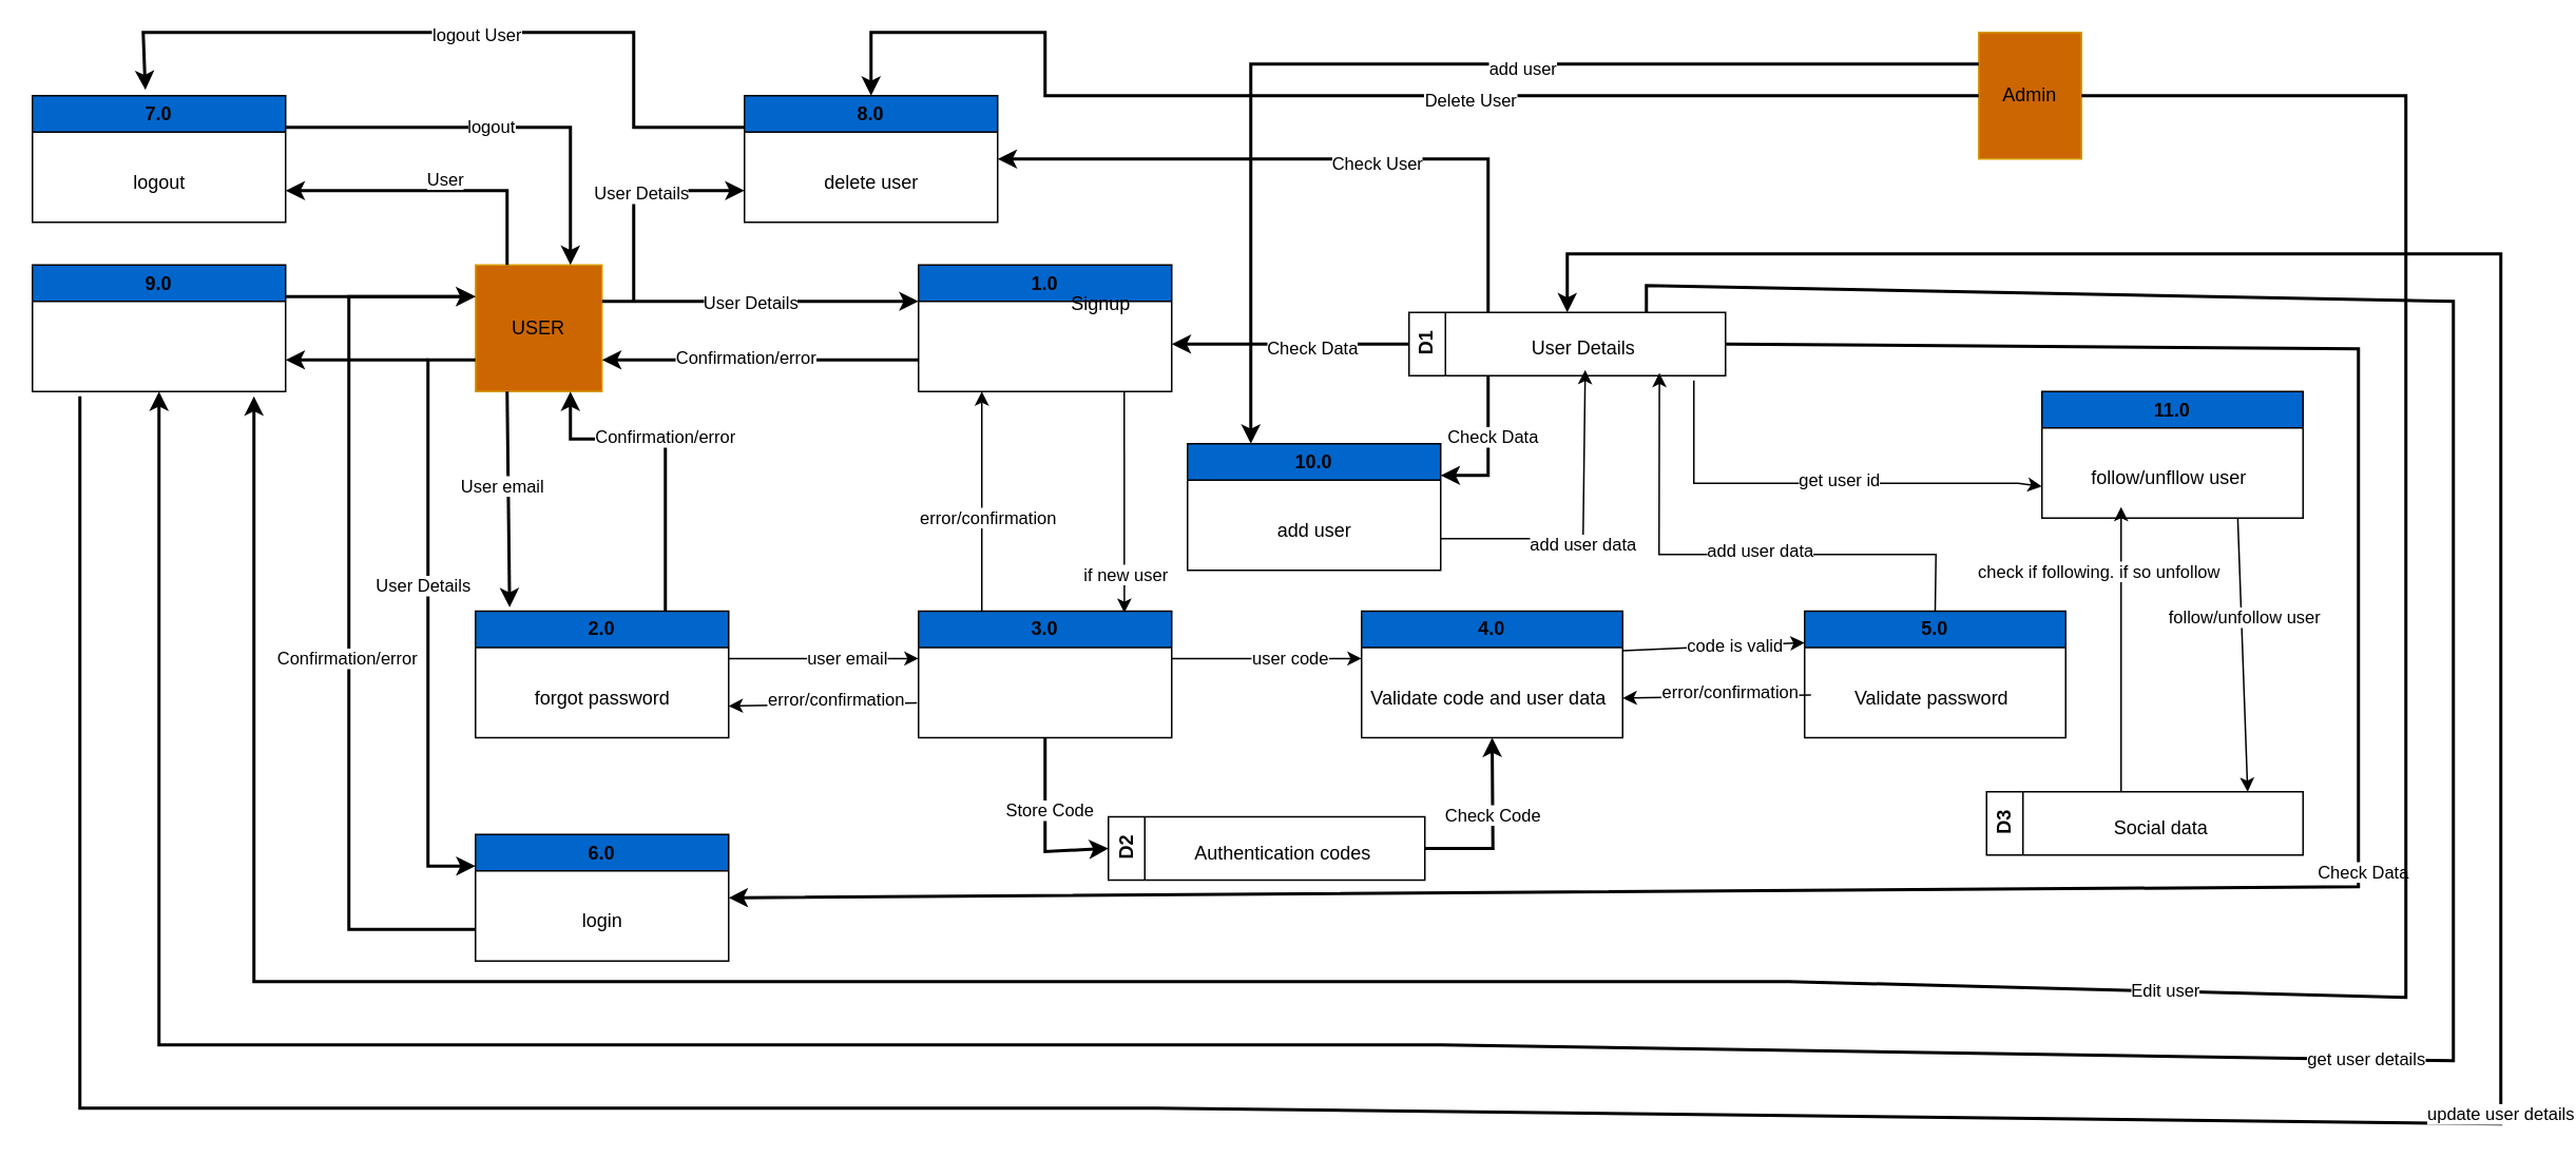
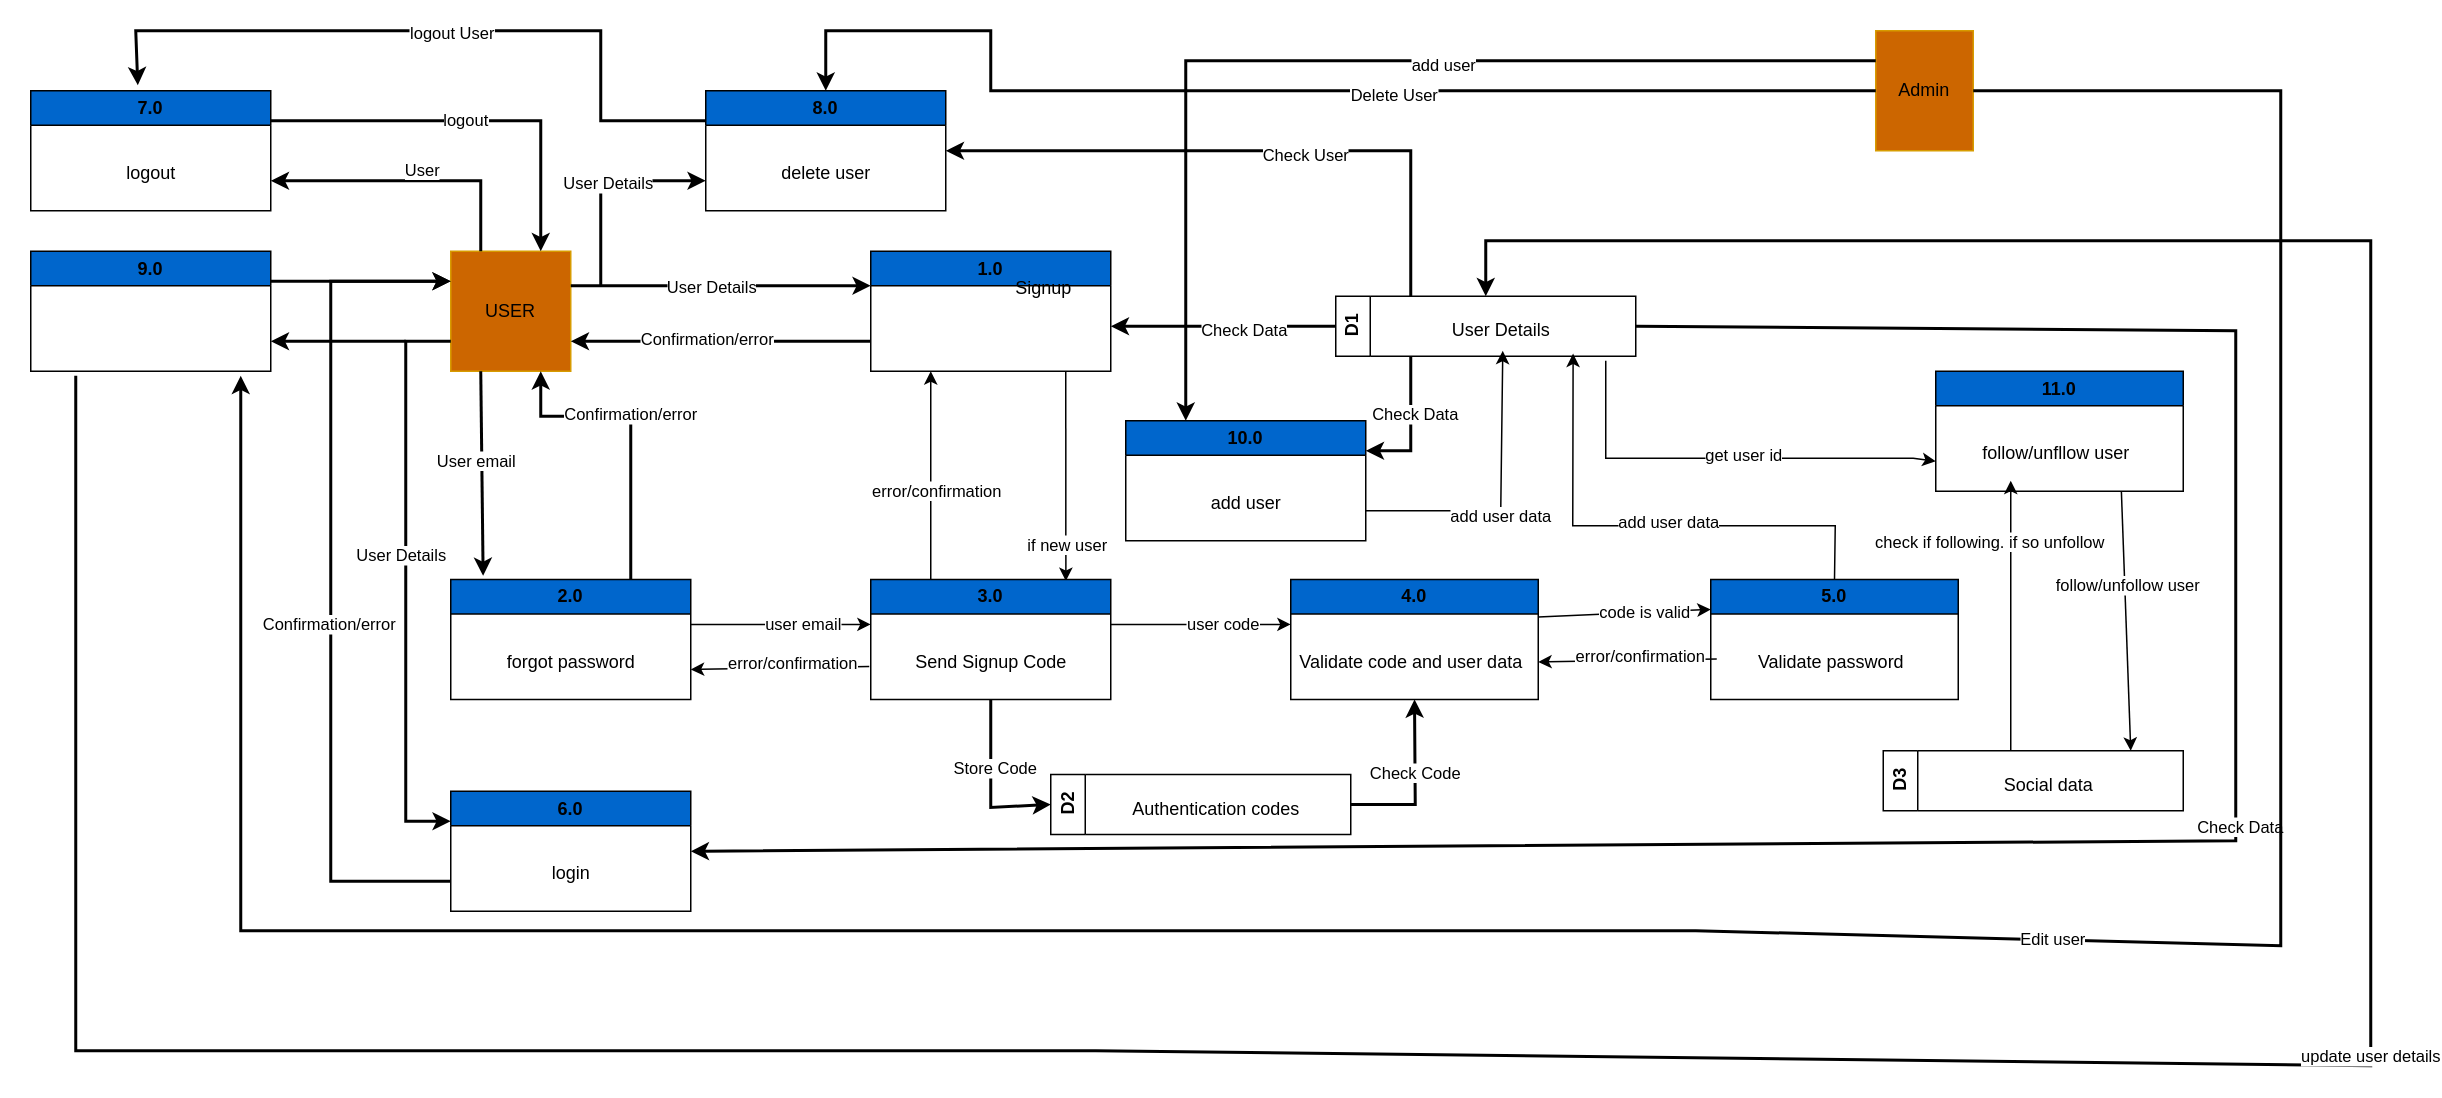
+ <mxCell id="16" value="Send Signup Code" style="text;html=1;align=center;verticalAlign=middle;resizable=0;points=[];autosize=1;strokeColor=none;fillColor=none;" vertex="1" parent="15"><mxGeometry x="20" y="40" width="120" height="30" as="geometry" /></mxCell>
- <mxCell id="77" value="" style="endArrow=classic;html=1;rounded=0;strokeWidth=2;entryX=0.5;entryY=1;entryDx=0;entryDy=0;exitX=0.75;exitY=0;exitDx=0;exitDy=0;" edge="1" parent="1" source="11" target="70"><mxGeometry width="50" height="50" relative="1" as="geometry"><mxPoint x="1010" y="140" as="sourcePoint" /><mxPoint x="260" y="380" as="targetPoint" /><Array as="points"><mxPoint x="1040" y="180" /><mxPoint x="1550" y="190" /><mxPoint x="1550" y="430" /><mxPoint x="1550" y="670" /><mxPoint x="910" y="660" /><mxPoint x="340" y="660" /><mxPoint x="100" y="660" /></Array></mxGeometry></mxCell>
- <mxCell id="78" value="get user details" style="edgeLabel;html=1;align=center;verticalAlign=middle;resizable=0;points=[];" connectable="0" vertex="1" parent="77"><mxGeometry x="-0.259" y="-1" relative="1" as="geometry"><mxPoint as="offset" /></mxGeometry></mxCell>
